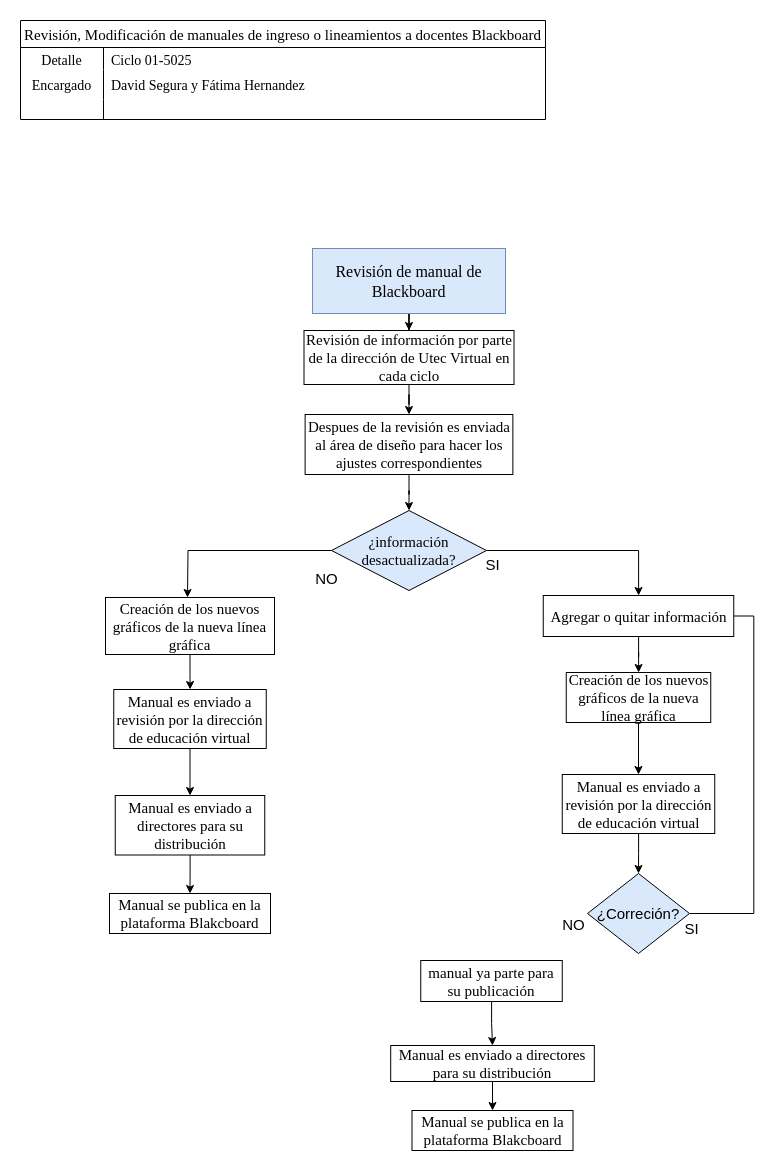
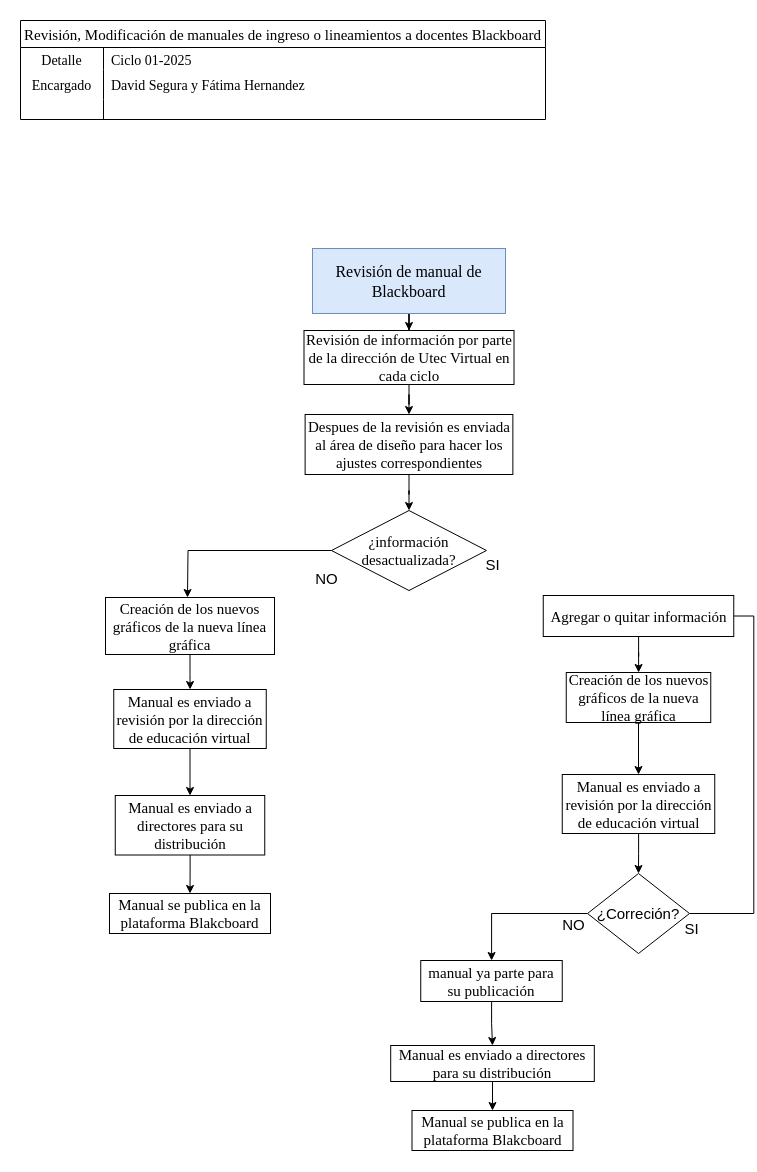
- <mxCell id="6" value="&lt;font style=&quot;font-size: 14px;&quot;&gt;Ciclo 01-5025&lt;/font&gt;" style="shape=partialRectangle;html=1;whiteSpace=wrap;connectable=0;fillColor=none;top=0;left=0;bottom=0;right=0;align=left;spacingLeft=6;overflow=hidden;strokeColor=inherit;fontSize=16;fontFamily=Times New Roman;" vertex="1" parent="4"><mxGeometry x="83" width="442" height="22" as="geometry"><mxRectangle width="442" height="22" as="alternateBounds" /></mxGeometry></mxCell>
+ <mxCell id="6" value="&lt;font style=&quot;font-size: 14px;&quot;&gt;Ciclo 01-2025&lt;/font&gt;" style="shape=partialRectangle;html=1;whiteSpace=wrap;connectable=0;fillColor=none;top=0;left=0;bottom=0;right=0;align=left;spacingLeft=6;overflow=hidden;strokeColor=inherit;fontSize=16;fontFamily=Times New Roman;" vertex="1" parent="4"><mxGeometry x="83" width="442" height="22" as="geometry"><mxRectangle width="442" height="22" as="alternateBounds" /></mxGeometry></mxCell>
- <mxCell id="21" value="&lt;font face=&quot;Times New Roman&quot;&gt;¿información desactualizada?&lt;/font&gt;" style="rhombus;whiteSpace=wrap;html=1;fontSize=15;rounded=0;fillColor=#dae8fc;" vertex="1" parent="1"><mxGeometry x="330.99" y="510" width="155.01" height="80" as="geometry" /></mxCell>
+ <mxCell id="21" value="&lt;font face=&quot;Times New Roman&quot;&gt;¿información desactualizada?&lt;/font&gt;" style="rhombus;whiteSpace=wrap;html=1;fontSize=15;rounded=0;" vertex="1" parent="1"><mxGeometry x="330.99" y="510" width="155.01" height="80" as="geometry" /></mxCell>
- <mxCell id="19" value="" style="edgeStyle=orthogonalEdgeStyle;rounded=0;orthogonalLoop=1;jettySize=auto;html=1;fontSize=15;" edge="1" parent="1" source="21" target="25"><mxGeometry relative="1" as="geometry" /></mxCell>
+ <mxCell id="35" value="" style="edgeStyle=orthogonalEdgeStyle;rounded=0;orthogonalLoop=1;jettySize=auto;html=1;fontSize=15;" edge="1" parent="1" source="36" target="39"><mxGeometry relative="1" as="geometry" /></mxCell>
- <mxCell id="36" value="¿Correción?" style="rhombus;whiteSpace=wrap;html=1;fontSize=15;rounded=0;fillColor=#dae8fc;" vertex="1" parent="1"><mxGeometry x="587" y="873" width="102" height="80" as="geometry" /></mxCell>
+ <mxCell id="36" value="¿Correción?" style="rhombus;whiteSpace=wrap;html=1;fontSize=15;rounded=0;" vertex="1" parent="1"><mxGeometry x="587" y="873" width="102" height="80" as="geometry" /></mxCell>
